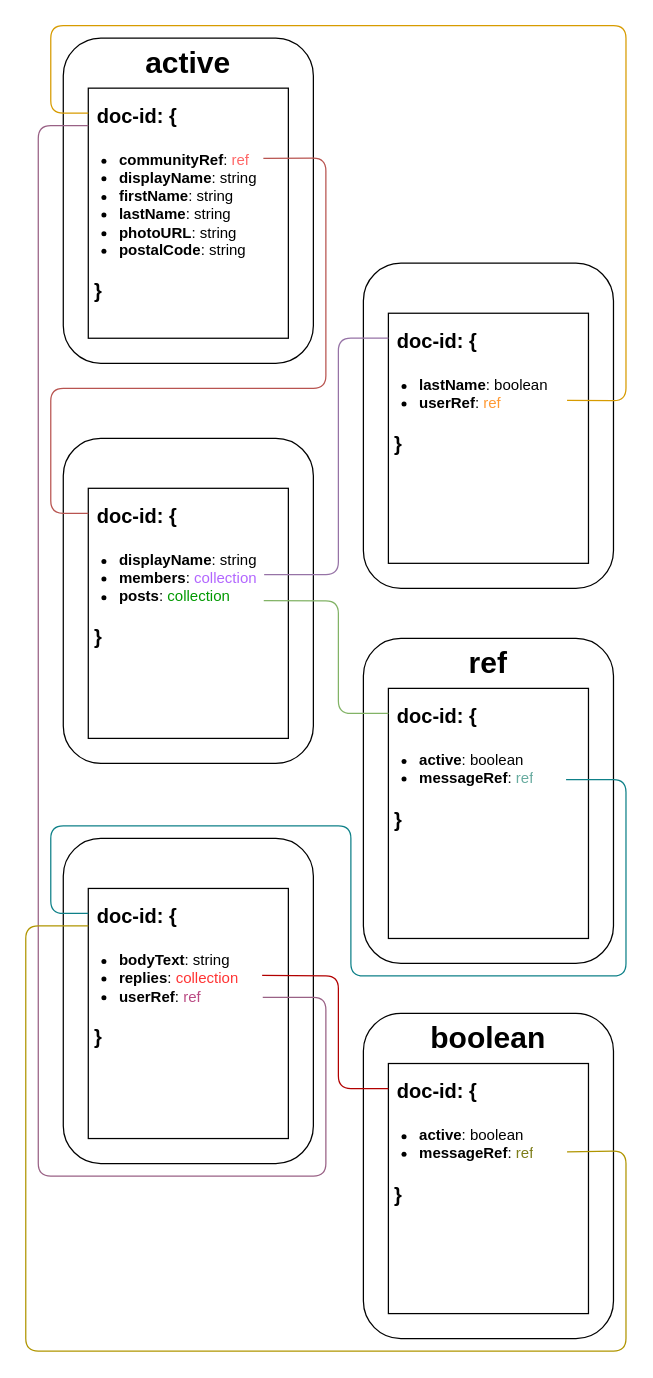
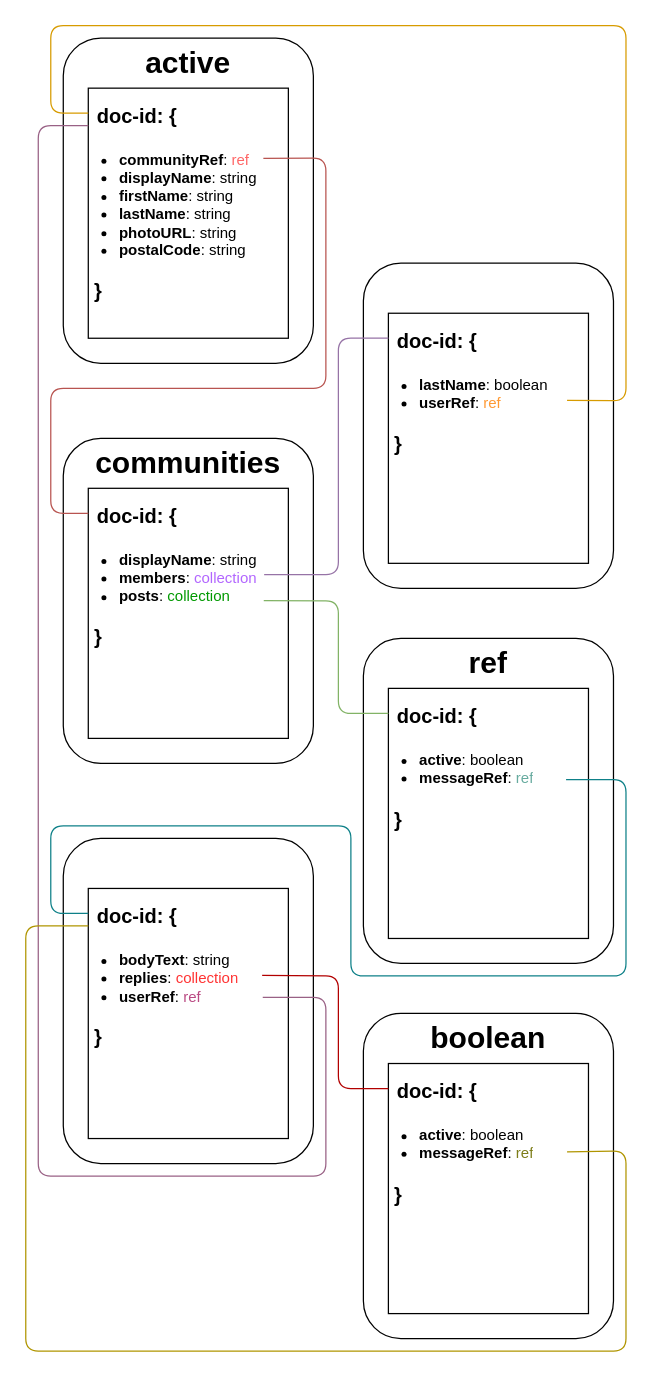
+ <mxCell id="7" value="&lt;span style=&quot;font-size: 24px&quot;&gt;&lt;b&gt;communities&lt;/b&gt;&lt;/span&gt;" style="text;html=1;strokeColor=none;fillColor=none;align=center;verticalAlign=middle;whiteSpace=wrap;rounded=0;" vertex="1" parent="1"><mxGeometry x="50" y="360" width="200" height="20" as="geometry" /></mxCell>
